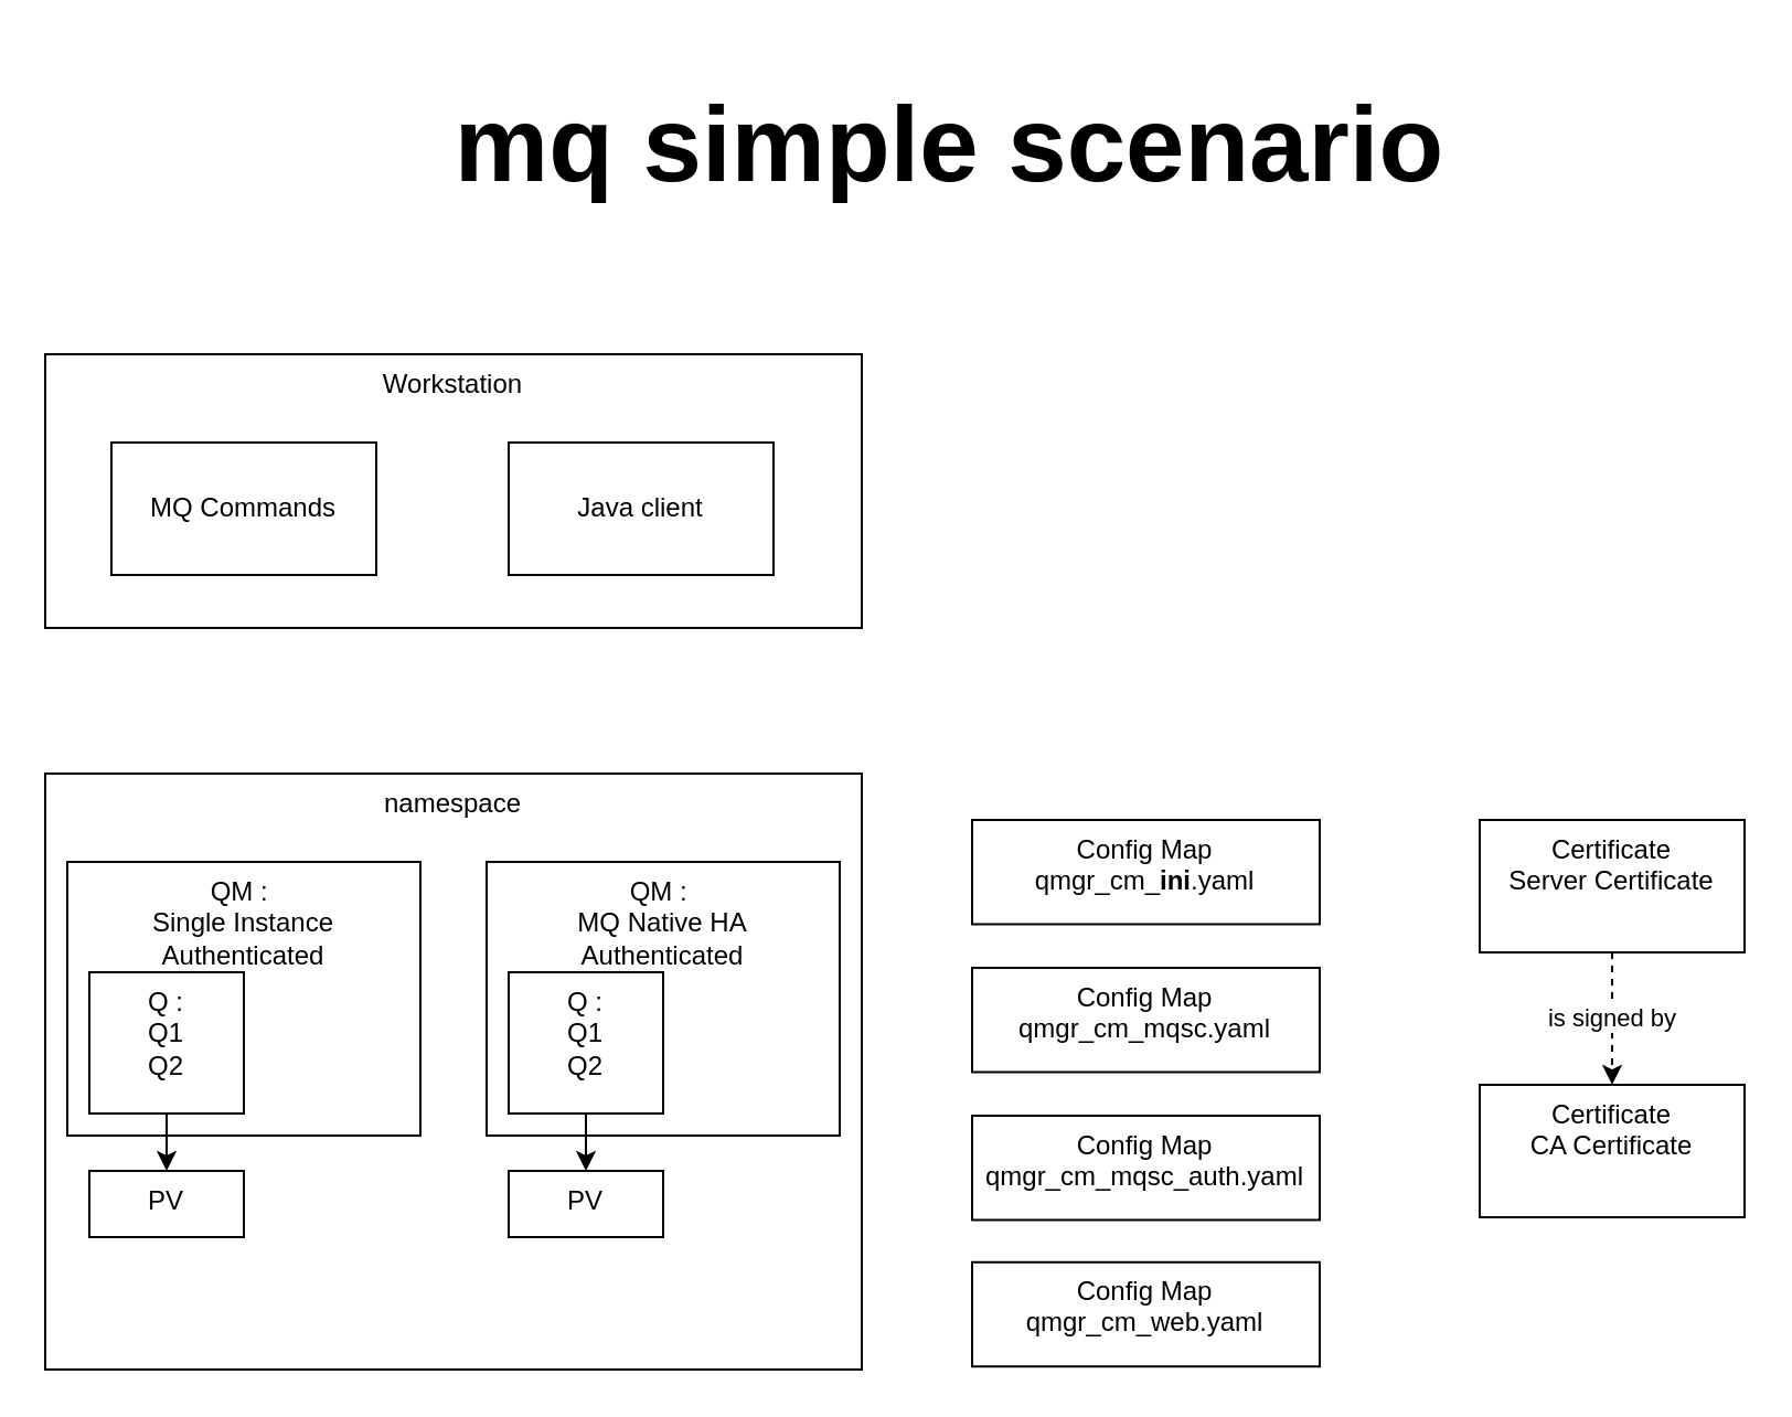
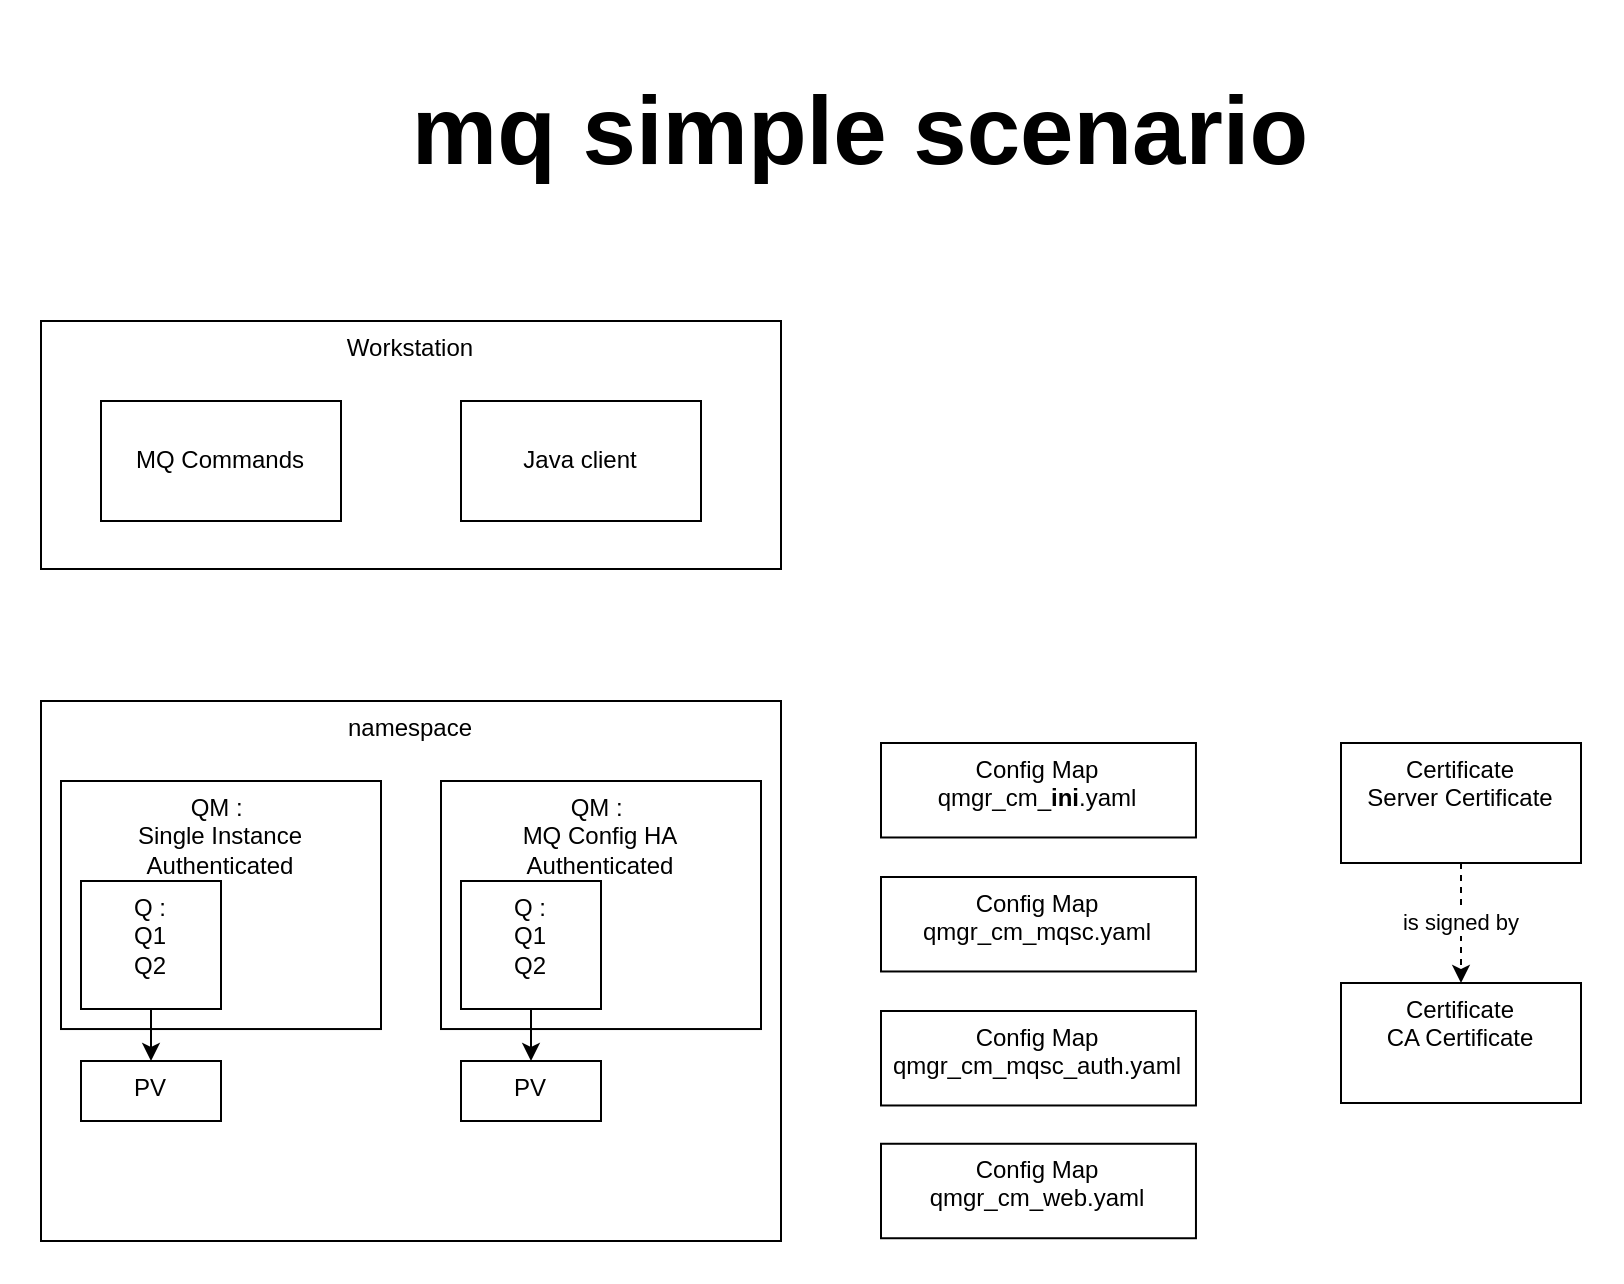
- <mxCell id="4" value="QM :&amp;nbsp;&lt;div&gt;MQ Native HA&lt;/div&gt;&lt;div&gt;Authenticated&lt;/div&gt;" style="rounded=0;whiteSpace=wrap;html=1;verticalAlign=top;" parent="1" vertex="1"><mxGeometry x="220" y="390" width="160" height="124.015" as="geometry" /></mxCell>
+ <mxCell id="4" value="QM :&amp;nbsp;&lt;div&gt;MQ Config HA&lt;/div&gt;&lt;div&gt;Authenticated&lt;/div&gt;" style="rounded=0;whiteSpace=wrap;html=1;verticalAlign=top;" parent="1" vertex="1"><mxGeometry x="220" y="390" width="160" height="124.015" as="geometry" /></mxCell>
